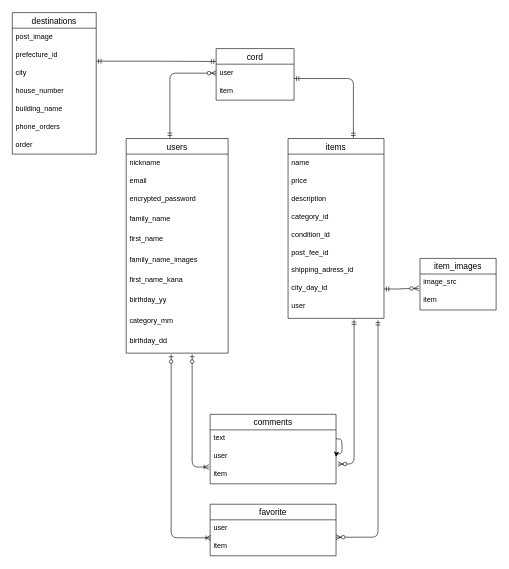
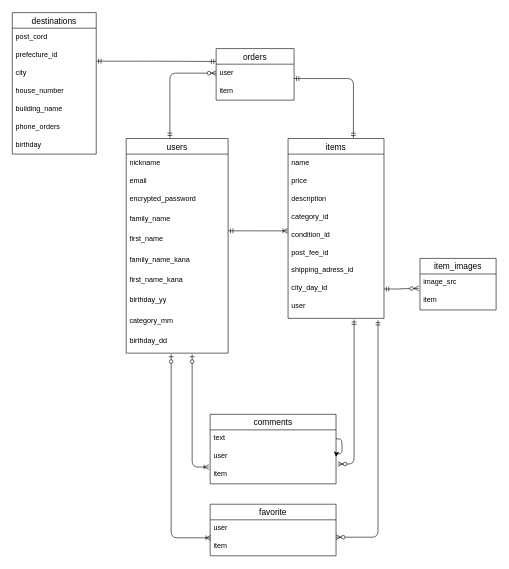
- <mxCell id="14" value="post_image" style="text;strokeColor=none;fillColor=none;spacingLeft=4;spacingRight=4;overflow=hidden;rotatable=0;points=[[0,0.5],[1,0.5]];portConstraint=eastwest;fontSize=12;" parent="13" vertex="1"><mxGeometry y="26" width="140" height="30" as="geometry" /></mxCell>
+ <mxCell id="14" value="post_cord" style="text;strokeColor=none;fillColor=none;spacingLeft=4;spacingRight=4;overflow=hidden;rotatable=0;points=[[0,0.5],[1,0.5]];portConstraint=eastwest;fontSize=12;" parent="13" vertex="1"><mxGeometry y="26" width="140" height="30" as="geometry" /></mxCell>
- <mxCell id="31" value="cord" style="swimlane;fontStyle=0;childLayout=stackLayout;horizontal=1;startSize=26;horizontalStack=0;resizeParent=1;resizeParentMax=0;resizeLast=0;collapsible=1;marginBottom=0;align=center;fontSize=14;" parent="1" vertex="1"><mxGeometry x="360" y="80" width="130" height="86" as="geometry" /></mxCell>
+ <mxCell id="31" value="orders" style="swimlane;fontStyle=0;childLayout=stackLayout;horizontal=1;startSize=26;horizontalStack=0;resizeParent=1;resizeParentMax=0;resizeLast=0;collapsible=1;marginBottom=0;align=center;fontSize=14;" parent="1" vertex="1"><mxGeometry x="360" y="80" width="130" height="86" as="geometry" /></mxCell>
- <mxCell id="20" value="order" style="text;strokeColor=none;fillColor=none;spacingLeft=4;spacingRight=4;overflow=hidden;rotatable=0;points=[[0,0.5],[1,0.5]];portConstraint=eastwest;fontSize=12;" parent="13" vertex="1"><mxGeometry y="206" width="140" height="30" as="geometry" /></mxCell>
+ <mxCell id="20" value="birthday" style="text;strokeColor=none;fillColor=none;spacingLeft=4;spacingRight=4;overflow=hidden;rotatable=0;points=[[0,0.5],[1,0.5]];portConstraint=eastwest;fontSize=12;" parent="13" vertex="1"><mxGeometry y="206" width="140" height="30" as="geometry" /></mxCell>
+ <mxCell id="34" value="" style="edgeStyle=entityRelationEdgeStyle;fontSize=12;html=1;endArrow=ERoneToMany;startArrow=ERmandOne;entryX=-0.003;entryY=0.267;entryDx=0;entryDy=0;entryPerimeter=0;exitX=1;exitY=0;exitDx=0;exitDy=0;exitPerimeter=0;" parent="1" target="26" edge="1" source="7"><mxGeometry width="100" height="100" relative="1" as="geometry"><mxPoint x="430" y="414" as="sourcePoint" /><mxPoint x="530" y="410" as="targetPoint" /></mxGeometry></mxCell>
- <mxCell id="8" value="family_name_images" style="text;strokeColor=none;fillColor=none;spacingLeft=4;spacingRight=4;overflow=hidden;rotatable=0;points=[[0,0.5],[1,0.5]];portConstraint=eastwest;fontSize=12;" parent="2" vertex="1"><mxGeometry y="188" width="170" height="34" as="geometry" /></mxCell>
+ <mxCell id="8" value="family_name_kana" style="text;strokeColor=none;fillColor=none;spacingLeft=4;spacingRight=4;overflow=hidden;rotatable=0;points=[[0,0.5],[1,0.5]];portConstraint=eastwest;fontSize=12;" parent="2" vertex="1"><mxGeometry y="188" width="170" height="34" as="geometry" /></mxCell>
